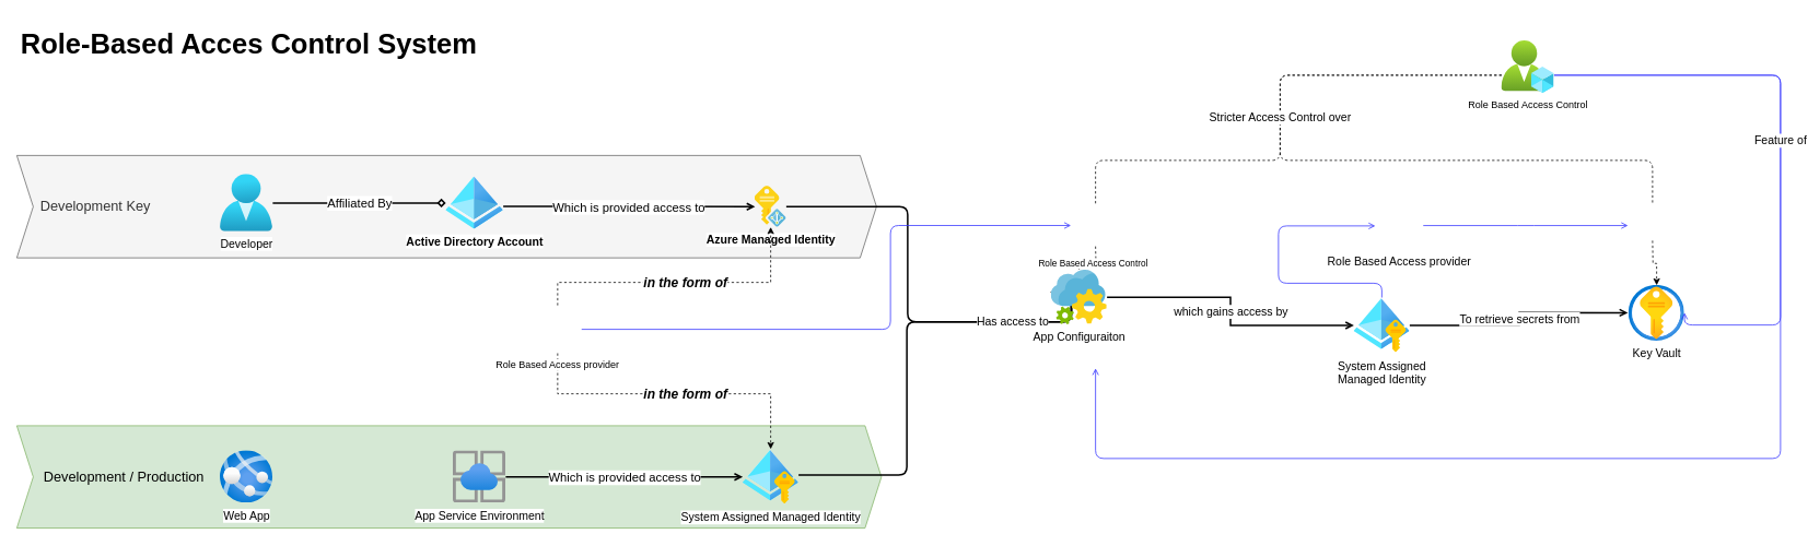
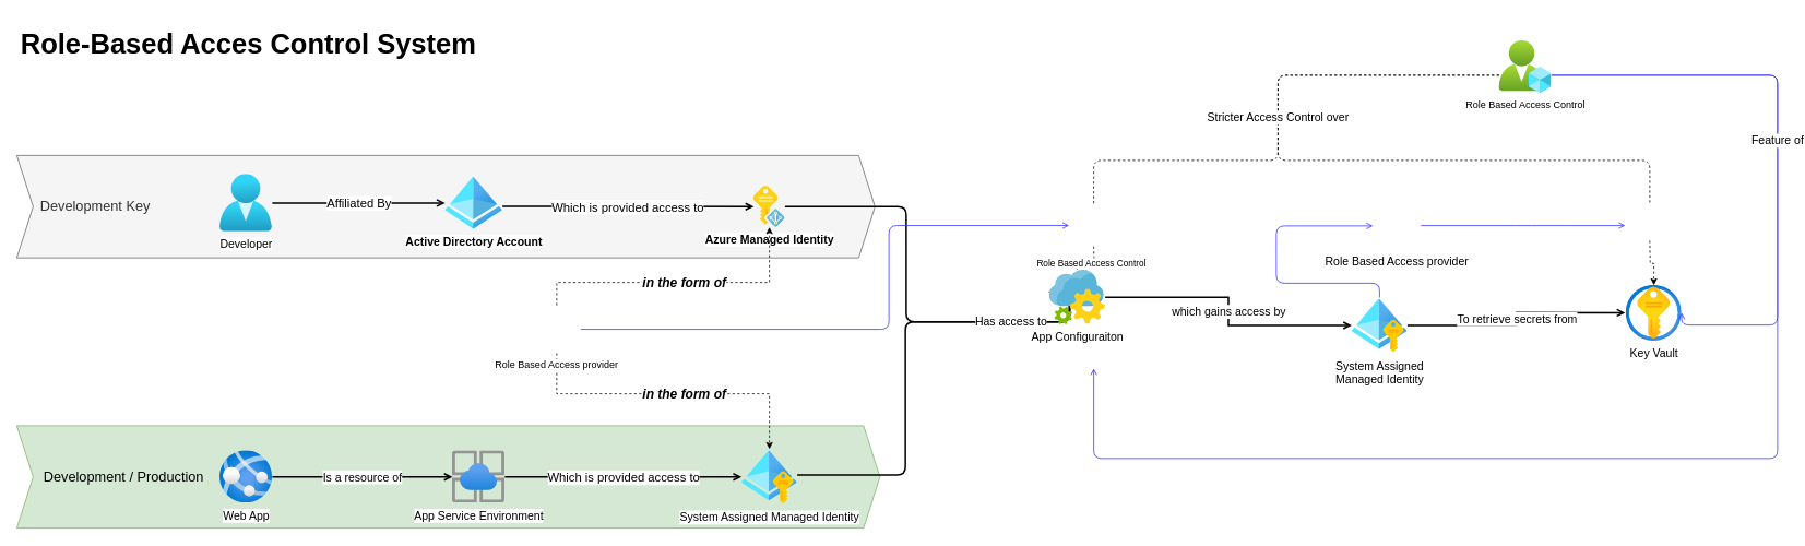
- <mxCell id="4" value="Affiliated By" style="edgeStyle=orthogonalEdgeStyle;rounded=0;orthogonalLoop=1;jettySize=auto;html=1;endArrow=diamond;endFill=0;strokeWidth=2;fontSize=15;" edge="1" parent="1" source="5" target="14"><mxGeometry relative="1" as="geometry" /></mxCell>
+ <mxCell id="4" value="Affiliated By" style="edgeStyle=orthogonalEdgeStyle;rounded=0;orthogonalLoop=1;jettySize=auto;html=1;endArrow=open;endFill=0;strokeWidth=2;fontSize=15;" edge="1" parent="1" source="5" target="14"><mxGeometry relative="1" as="geometry" /></mxCell>
+ <mxCell id="7" value="Is a resource of" style="edgeStyle=orthogonalEdgeStyle;rounded=0;orthogonalLoop=1;jettySize=auto;html=1;fontSize=14;endArrow=open;endFill=0;strokeWidth=2;" edge="1" parent="1" source="8" target="19"><mxGeometry relative="1" as="geometry" /></mxCell>
